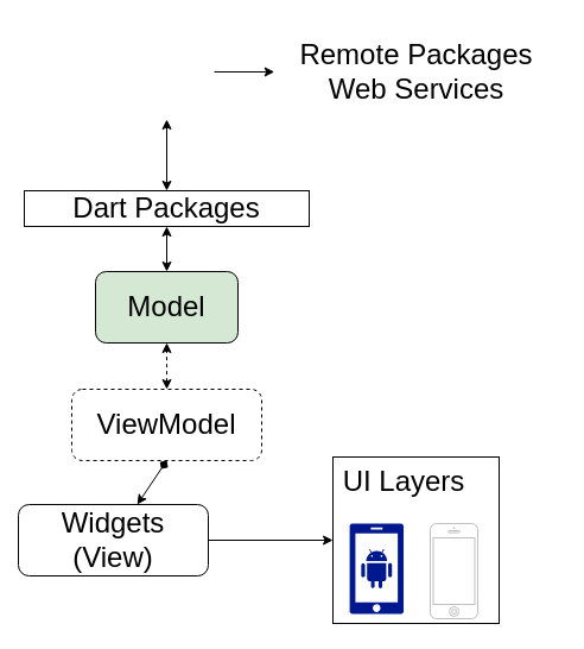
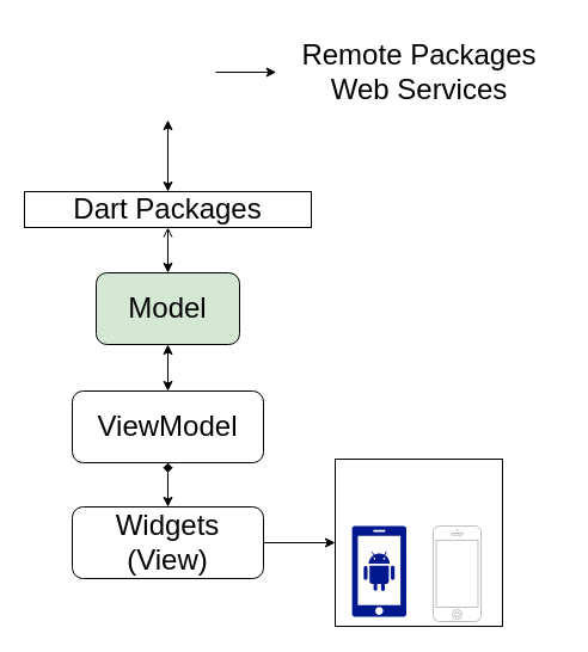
- <mxCell id="13" value="" style="endArrow=classic;startArrow=classic;html=1;entryX=0.5;entryY=1;entryDx=0;entryDy=0;" edge="1" parent="1" source="11" target="12"><mxGeometry width="50" height="50" relative="1" as="geometry"><mxPoint x="140" y="207.289" as="sourcePoint" /><mxPoint x="140" y="157.289" as="targetPoint" /></mxGeometry></mxCell>
+ <mxCell id="13" value="" style="endArrow=open;startArrow=classic;html=1;entryX=0.5;entryY=1;entryDx=0;entryDy=0;" edge="1" parent="1" source="11" target="12"><mxGeometry width="50" height="50" relative="1" as="geometry"><mxPoint x="140" y="207.289" as="sourcePoint" /><mxPoint x="140" y="157.289" as="targetPoint" /></mxGeometry></mxCell>
- <mxCell id="10" value="" style="endArrow=classic;startArrow=classic;html=1;dashed=1;" edge="1" parent="1" source="9" target="11"><mxGeometry width="50" height="50" relative="1" as="geometry"><mxPoint x="140" y="273.289" as="sourcePoint" /><mxPoint x="140" y="223.289" as="targetPoint" /></mxGeometry></mxCell>
+ <mxCell id="10" value="" style="endArrow=classic;startArrow=classic;html=1;" edge="1" parent="1" source="9" target="11"><mxGeometry width="50" height="50" relative="1" as="geometry"><mxPoint x="140" y="273.289" as="sourcePoint" /><mxPoint x="140" y="223.289" as="targetPoint" /></mxGeometry></mxCell>
- <mxCell id="9" value="&lt;font style=&quot;font-size: 24px&quot;&gt;ViewModel&lt;/font&gt;" style="rounded=1;whiteSpace=wrap;html=1;dashed=1;" vertex="1" parent="1"><mxGeometry x="60" y="327" width="160" height="60" as="geometry" /></mxCell>
+ <mxCell id="9" value="&lt;font style=&quot;font-size: 24px&quot;&gt;ViewModel&lt;/font&gt;" style="rounded=1;whiteSpace=wrap;html=1;" vertex="1" parent="1"><mxGeometry x="60" y="327" width="160" height="60" as="geometry" /></mxCell>
- <mxCell id="5" value="&lt;font style=&quot;font-size: 24px&quot;&gt;UI Layers&lt;br&gt;&lt;/font&gt;" style="text;html=1;strokeColor=none;fillColor=none;align=center;verticalAlign=middle;whiteSpace=wrap;rounded=0;" vertex="1" parent="1"><mxGeometry x="280" y="395" width="120" height="20" as="geometry" /></mxCell>
- <mxCell id="2" value="&lt;div&gt;&lt;font style=&quot;font-size: 24px&quot;&gt;Widgets&lt;/font&gt;&lt;/div&gt;&lt;div&gt;&lt;font style=&quot;font-size: 24px&quot;&gt;(View)&lt;br&gt;&lt;/font&gt;&lt;/div&gt;" style="rounded=1;whiteSpace=wrap;html=1;" vertex="1" parent="1"><mxGeometry x="15" y="424" width="160" height="60" as="geometry" /></mxCell>
+ <mxCell id="2" value="&lt;div&gt;&lt;font style=&quot;font-size: 24px&quot;&gt;Widgets&lt;/font&gt;&lt;/div&gt;&lt;div&gt;&lt;font style=&quot;font-size: 24px&quot;&gt;(View)&lt;br&gt;&lt;/font&gt;&lt;/div&gt;" style="rounded=1;whiteSpace=wrap;html=1;" vertex="1" parent="1"><mxGeometry x="60" y="424" width="160" height="60" as="geometry" /></mxCell>
